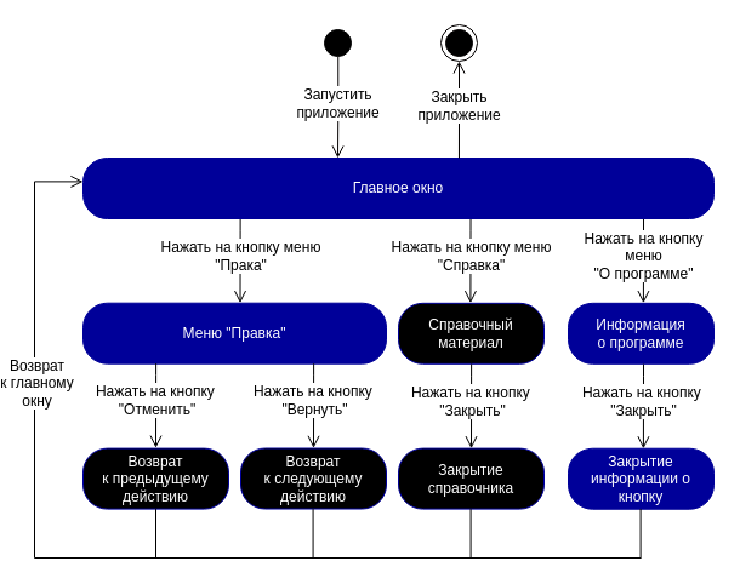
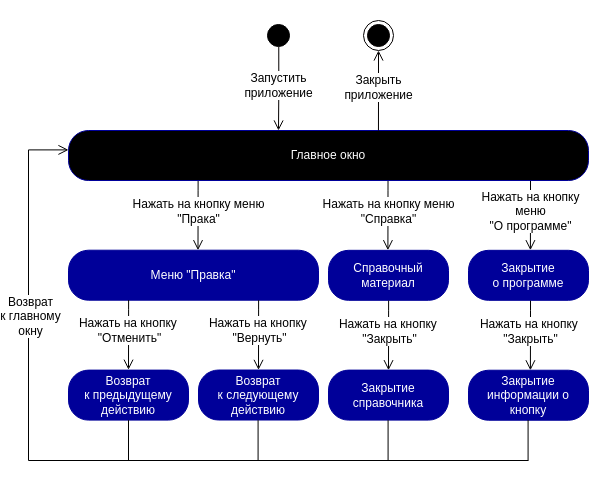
- <mxCell id="23" value="&lt;span&gt;Главное окно&lt;/span&gt;" style="rounded=1;whiteSpace=wrap;html=1;arcSize=40;fontColor=#FFFFFF;fillColor=#000099;strokeColor=#000099;" parent="1" vertex="1"><mxGeometry x="60" y="130" width="520" height="50" as="geometry" /></mxCell>
+ <mxCell id="23" value="&lt;span&gt;Главное окно&lt;/span&gt;" style="rounded=1;whiteSpace=wrap;html=1;arcSize=40;fontColor=#FFFFFF;fillColor=#000000;strokeColor=#000099;" parent="1" vertex="1"><mxGeometry x="60" y="130" width="520" height="50" as="geometry" /></mxCell>
- <mxCell id="13" value="Справочный &lt;br&gt;материал" style="rounded=1;whiteSpace=wrap;html=1;arcSize=40;fontColor=#FFFFFF;fillColor=#000000;strokeColor=#000099;" parent="1" vertex="1"><mxGeometry x="320" y="249.82" width="120" height="50" as="geometry" /></mxCell>
+ <mxCell id="13" value="Справочный &lt;br&gt;материал" style="rounded=1;whiteSpace=wrap;html=1;arcSize=40;fontColor=#FFFFFF;fillColor=#000099;strokeColor=#000099;" parent="1" vertex="1"><mxGeometry x="320" y="249.82" width="120" height="50" as="geometry" /></mxCell>
- <mxCell id="19" value="Информация &lt;br&gt;о программе" style="rounded=1;whiteSpace=wrap;html=1;arcSize=40;fontColor=#FFFFFF;fillColor=#000099;strokeColor=#000099;" parent="1" vertex="1"><mxGeometry x="460" y="249.82" width="120" height="50" as="geometry" /></mxCell>
+ <mxCell id="19" value="Закрытие &lt;br&gt;о программе" style="rounded=1;whiteSpace=wrap;html=1;arcSize=40;fontColor=#FFFFFF;fillColor=#000099;strokeColor=#000099;" parent="1" vertex="1"><mxGeometry x="460" y="249.82" width="120" height="50" as="geometry" /></mxCell>
- <mxCell id="9" value="Возврат &lt;br&gt;к предыдущему&lt;br&gt;действию" style="rounded=1;whiteSpace=wrap;html=1;arcSize=40;fontColor=#FFFFFF;fillColor=#000000;strokeColor=#000099;" parent="1" vertex="1"><mxGeometry x="60" y="369.61" width="120" height="50" as="geometry" /></mxCell>
+ <mxCell id="9" value="Возврат &lt;br&gt;к предыдущему&lt;br&gt;действию" style="rounded=1;whiteSpace=wrap;html=1;arcSize=40;fontColor=#FFFFFF;fillColor=#000099;strokeColor=#000099;" parent="1" vertex="1"><mxGeometry x="60" y="369.61" width="120" height="50" as="geometry" /></mxCell>
- <mxCell id="10" value="Возврат &lt;br&gt;к следующему&lt;br&gt;действию" style="rounded=1;whiteSpace=wrap;html=1;arcSize=40;fontColor=#FFFFFF;fillColor=#000000;strokeColor=#000099;" parent="1" vertex="1"><mxGeometry x="190" y="369.52" width="120" height="50" as="geometry" /></mxCell>
+ <mxCell id="10" value="Возврат &lt;br&gt;к следующему&lt;br&gt;действию" style="rounded=1;whiteSpace=wrap;html=1;arcSize=40;fontColor=#FFFFFF;fillColor=#000099;strokeColor=#000099;" parent="1" vertex="1"><mxGeometry x="190" y="369.52" width="120" height="50" as="geometry" /></mxCell>
- <mxCell id="16" value="Закрытие справочника" style="rounded=1;whiteSpace=wrap;html=1;arcSize=40;fontColor=#FFFFFF;fillColor=#000000;strokeColor=#000099;" parent="1" vertex="1"><mxGeometry x="320" y="369.61" width="120" height="50" as="geometry" /></mxCell>
+ <mxCell id="16" value="Закрытие справочника" style="rounded=1;whiteSpace=wrap;html=1;arcSize=40;fontColor=#FFFFFF;fillColor=#000099;strokeColor=#000099;" parent="1" vertex="1"><mxGeometry x="320" y="369.61" width="120" height="50" as="geometry" /></mxCell>
